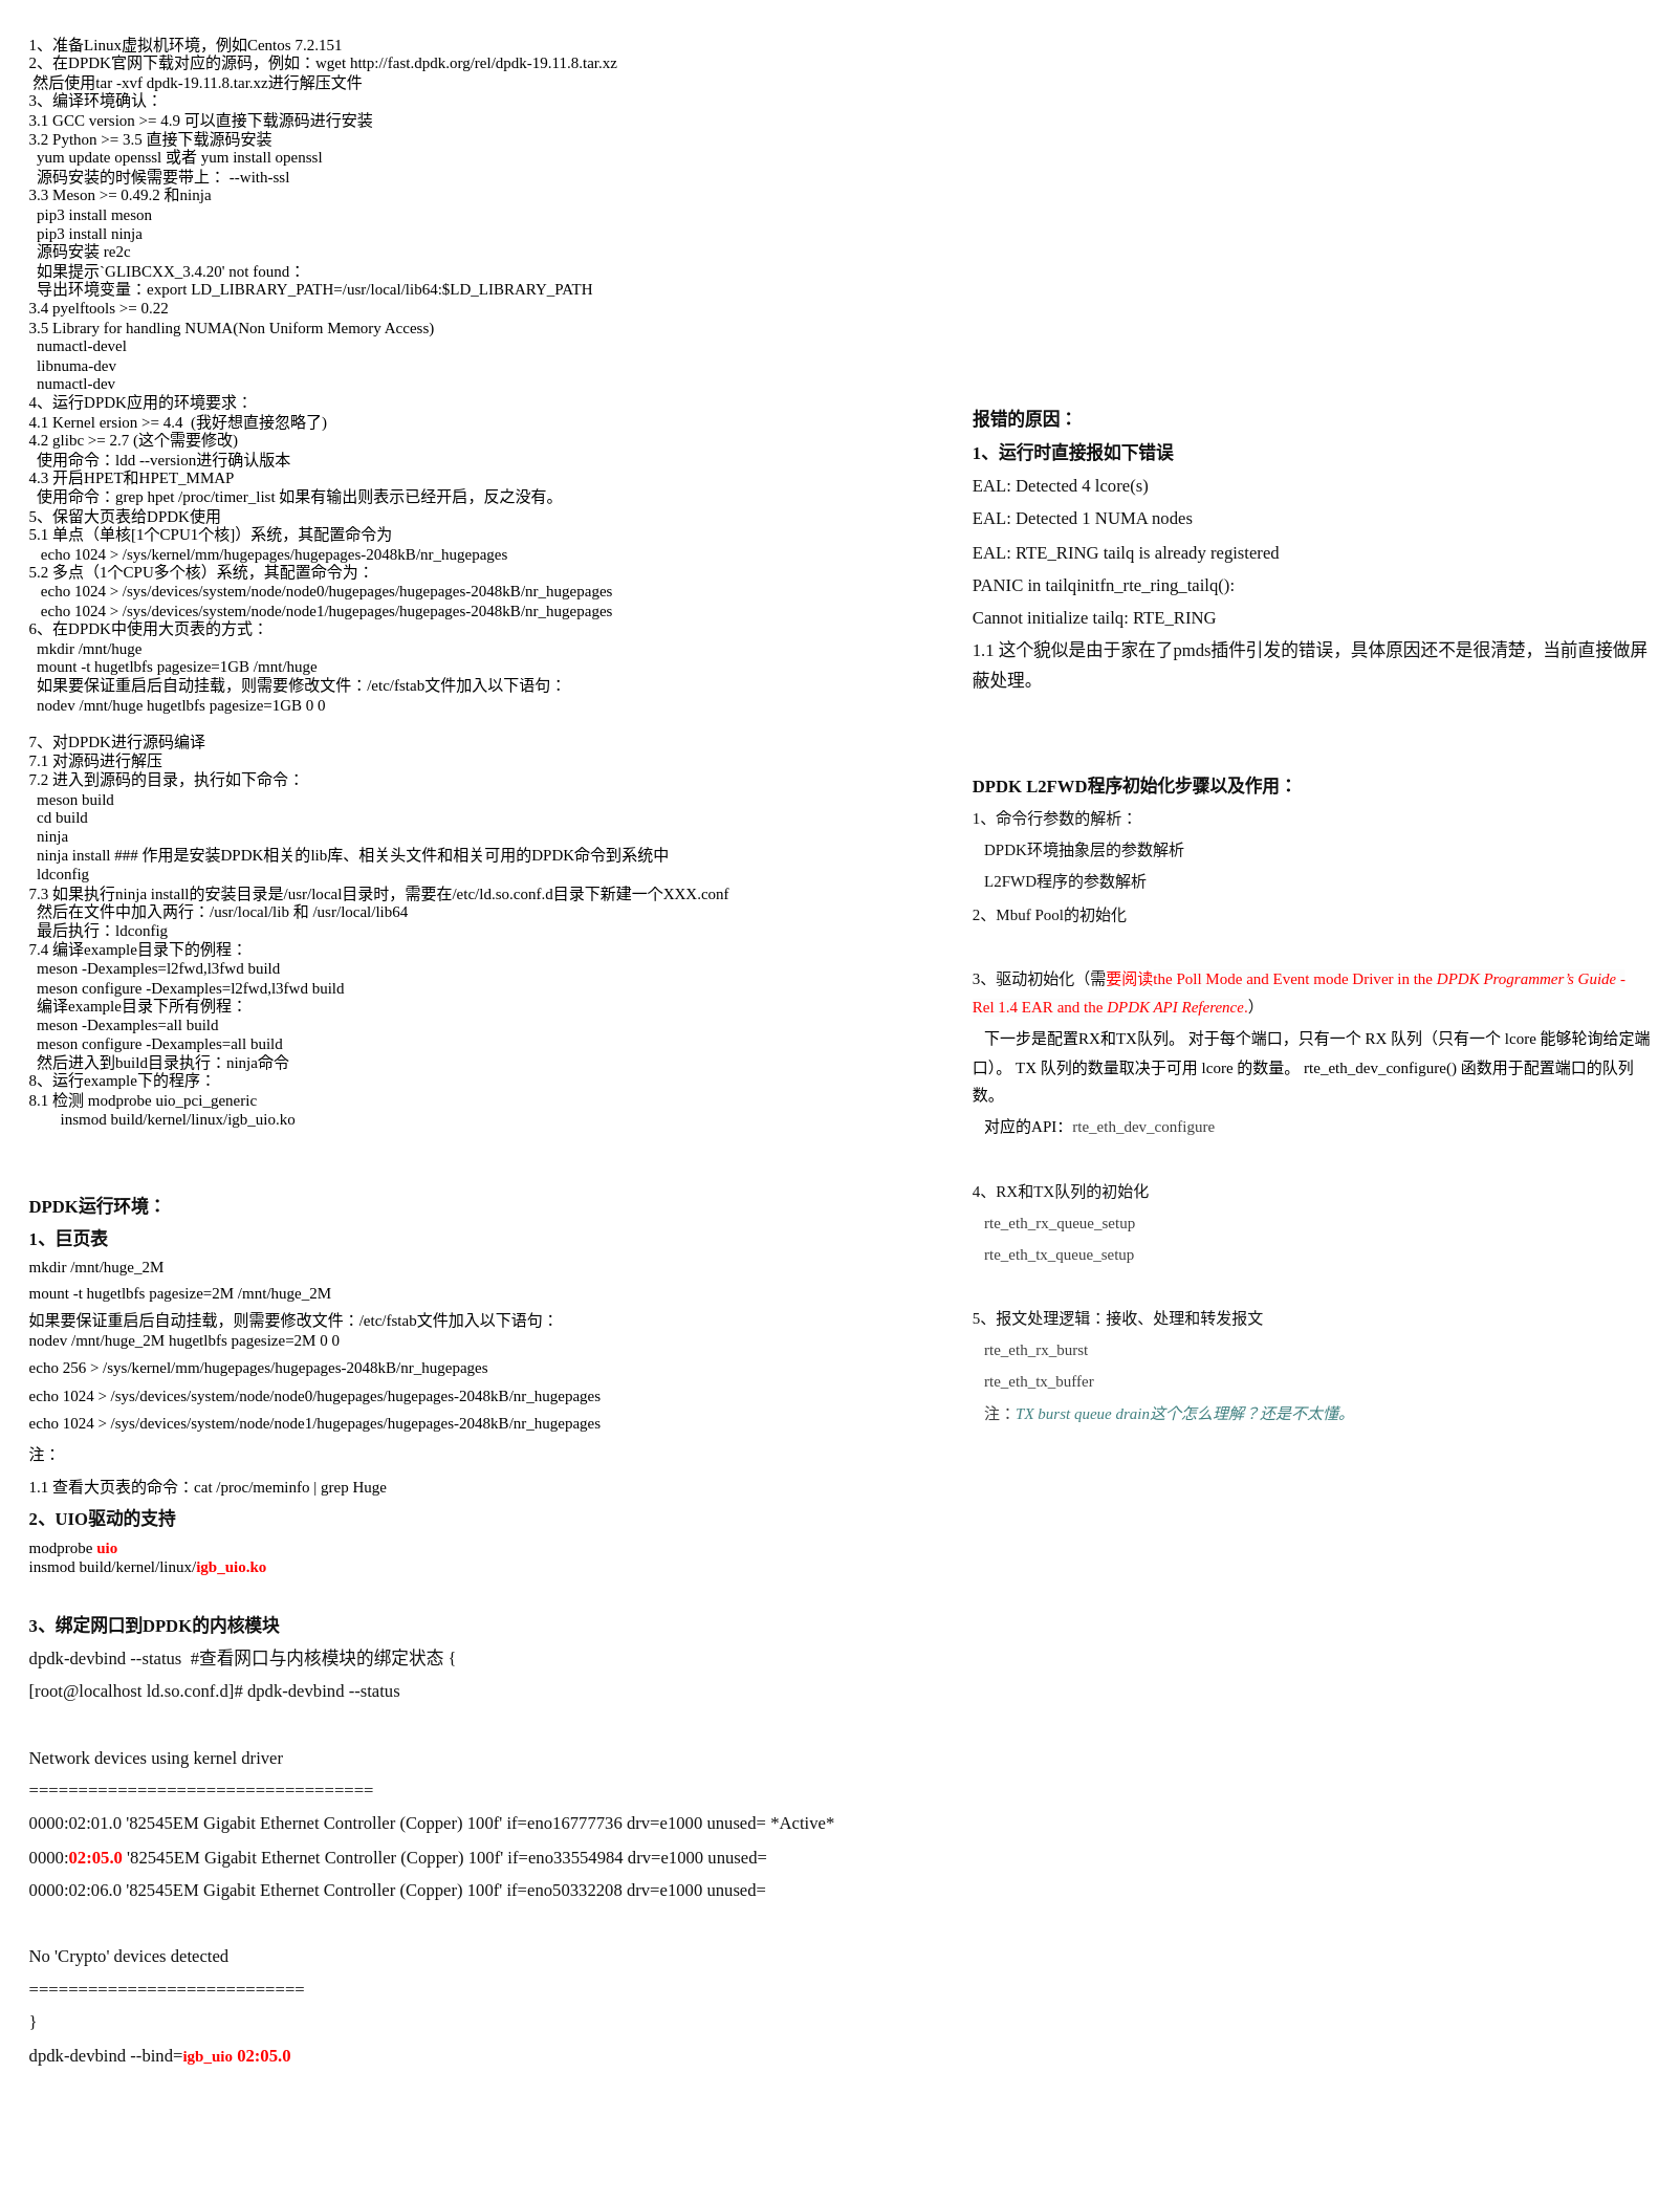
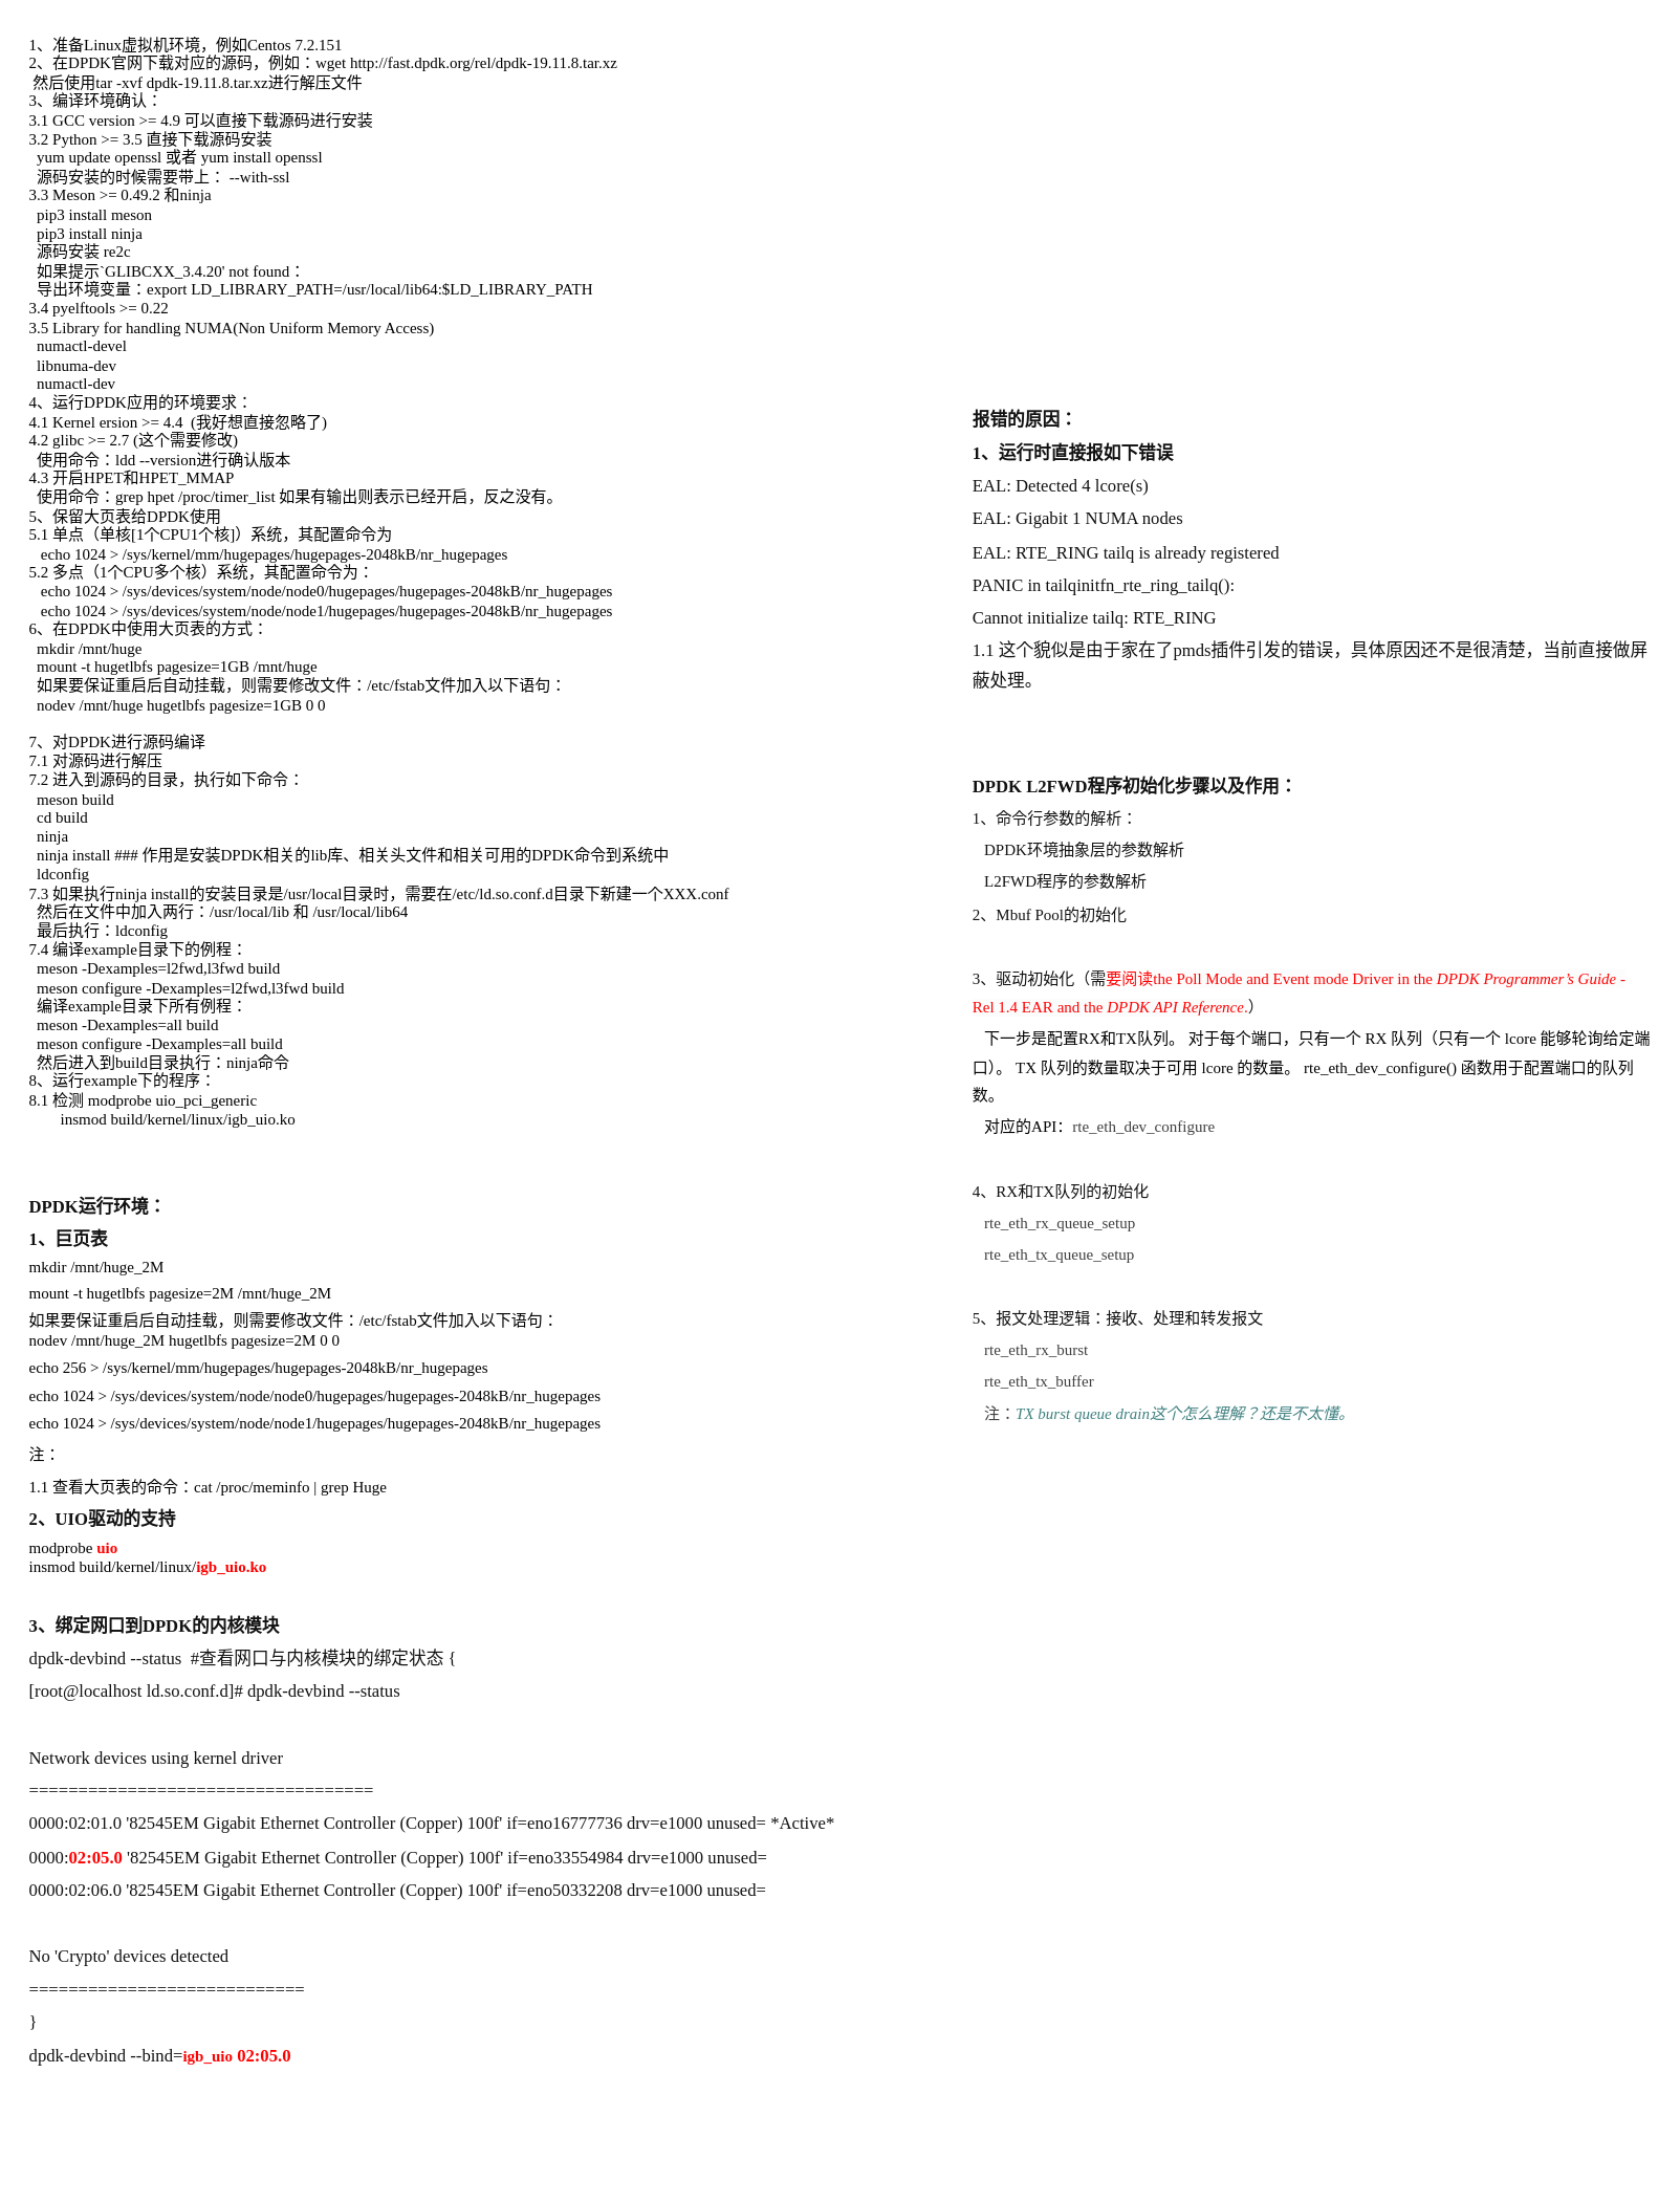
- <mxCell id="3" value="&lt;div class=&quot;document&quot;&gt;&lt;p class=&quot;paragraph text-align-type-left pap-line-1.8 pap-line-rule-auto pap-spacing-before-2pt pap-spacing-after-2pt&quot; style=&quot;line-height: 180% ; margin-top: 2.667px ; margin-bottom: 2.667px&quot;&gt;&lt;font&gt;&lt;span style=&quot;font-size: 10pt ; font-family: &amp;#34;simsun&amp;#34; , &amp;#34;songti sc&amp;#34; , , sans-serif ; color: rgb(17 , 17 , 17) ; background: transparent ; letter-spacing: 0pt ; vertical-align: baseline&quot;&gt;&lt;b&gt;报错的原因：&lt;/b&gt;&lt;/span&gt;&lt;span style=&quot;font-size: 11pt ; font-family: &amp;#34;sf pro&amp;#34; , &amp;#34;pingfang sc&amp;#34; , &amp;#34;microsoft yahei&amp;#34; , , &amp;#34;noto sans cjk sc&amp;#34; , sans-serif , &amp;#34;roboto&amp;#34; , &amp;#34;droid sans&amp;#34; , &amp;#34;helvetica&amp;#34; , &amp;#34;tahoma&amp;#34; , &amp;#34;arial&amp;#34; , &amp;#34;hiragino sans gb&amp;#34; , &amp;#34;heiti sc&amp;#34; ; color: rgb(17 , 17 , 17) ; background: transparent ; letter-spacing: 0pt ; vertical-align: baseline&quot;&gt;&lt;/span&gt;&lt;/font&gt;&lt;/p&gt;&lt;p class=&quot;paragraph text-align-type-left pap-line-1.8 pap-line-rule-auto pap-spacing-before-2pt pap-spacing-after-2pt&quot; style=&quot;line-height: 180% ; margin-top: 2.667px ; margin-bottom: 2.667px&quot;&gt;&lt;font color=&quot;#111111&quot;&gt;&lt;span style=&quot;font-size: 13.333px&quot;&gt;&lt;b&gt;1、运行时直接报如下错误&lt;/b&gt;&lt;/span&gt;&lt;/font&gt;&lt;/p&gt;&lt;p class=&quot;paragraph text-align-type-left pap-line-1.8 pap-line-rule-auto pap-spacing-before-2pt pap-spacing-after-2pt&quot; style=&quot;line-height: 180% ; margin-top: 2.667px ; margin-bottom: 2.667px&quot;&gt;&lt;font color=&quot;#111111&quot;&gt;&lt;span style=&quot;font-size: 13.333px&quot;&gt;EAL: Detected 4 lcore(s)&lt;/span&gt;&lt;/font&gt;&lt;/p&gt;&lt;p class=&quot;paragraph text-align-type-left pap-line-1.8 pap-line-rule-auto pap-spacing-before-2pt pap-spacing-after-2pt&quot; style=&quot;line-height: 180% ; margin-top: 2.667px ; margin-bottom: 2.667px&quot;&gt;&lt;font color=&quot;#111111&quot;&gt;&lt;span style=&quot;font-size: 13.333px&quot;&gt;EAL: Detected 1 NUMA nodes&lt;/span&gt;&lt;/font&gt;&lt;/p&gt;&lt;p class=&quot;paragraph text-align-type-left pap-line-1.8 pap-line-rule-auto pap-spacing-before-2pt pap-spacing-after-2pt&quot; style=&quot;line-height: 180% ; margin-top: 2.667px ; margin-bottom: 2.667px&quot;&gt;&lt;font color=&quot;#111111&quot;&gt;&lt;span style=&quot;font-size: 13.333px&quot;&gt;EAL: RTE_RING tailq is already registered&lt;/span&gt;&lt;/font&gt;&lt;/p&gt;&lt;p class=&quot;paragraph text-align-type-left pap-line-1.8 pap-line-rule-auto pap-spacing-before-2pt pap-spacing-after-2pt&quot; style=&quot;line-height: 180% ; margin-top: 2.667px ; margin-bottom: 2.667px&quot;&gt;&lt;font color=&quot;#111111&quot;&gt;&lt;span style=&quot;font-size: 13.333px&quot;&gt;PANIC in tailqinitfn_rte_ring_tailq():&lt;/span&gt;&lt;/font&gt;&lt;/p&gt;&lt;p class=&quot;paragraph text-align-type-left pap-line-1.8 pap-line-rule-auto pap-spacing-before-2pt pap-spacing-after-2pt&quot; style=&quot;line-height: 180% ; margin-top: 2.667px ; margin-bottom: 2.667px&quot;&gt;&lt;/p&gt;&lt;p class=&quot;paragraph text-align-type-left pap-line-1.8 pap-line-rule-auto pap-spacing-before-2pt pap-spacing-after-2pt&quot; style=&quot;line-height: 180% ; margin-top: 2.667px ; margin-bottom: 2.667px&quot;&gt;&lt;font color=&quot;#111111&quot;&gt;&lt;span style=&quot;font-size: 13.333px&quot;&gt;Cannot initialize tailq: RTE_RING&lt;/span&gt;&lt;/font&gt;&lt;/p&gt;&lt;p class=&quot;paragraph text-align-type-left pap-line-1.8 pap-line-rule-auto pap-spacing-before-2pt pap-spacing-after-2pt&quot; style=&quot;line-height: 180% ; margin-top: 2.667px ; margin-bottom: 2.667px&quot;&gt;&lt;font color=&quot;#111111&quot;&gt;&lt;span style=&quot;font-size: 13.333px&quot;&gt;1.1 这个貌似是由于家在了pmds插件引发的错误，具体原因还不是很清楚，当前直接做屏蔽处理。&lt;/span&gt;&lt;/font&gt;&lt;/p&gt;&lt;p class=&quot;paragraph text-align-type-left pap-line-1.8 pap-line-rule-auto pap-spacing-before-2pt pap-spacing-after-2pt&quot; style=&quot;line-height: 180% ; margin-top: 2.667px ; margin-bottom: 2.667px&quot;&gt;&lt;font color=&quot;#111111&quot;&gt;&lt;span style=&quot;font-size: 13.333px&quot;&gt;&lt;br&gt;&lt;/span&gt;&lt;/font&gt;&lt;/p&gt;&lt;div&gt;&lt;font&gt;&lt;br&gt;&lt;/font&gt;&lt;/div&gt;&lt;p class=&quot;paragraph text-align-type-left pap-line-1.8 pap-line-rule-auto pap-spacing-before-2pt pap-spacing-after-2pt&quot; style=&quot;line-height: 180% ; margin-top: 2.667px ; margin-bottom: 2.667px&quot;&gt;&lt;font color=&quot;#111111&quot;&gt;&lt;span style=&quot;font-size: 13.333px&quot;&gt;&lt;br&gt;&lt;/span&gt;&lt;/font&gt;&lt;/p&gt;&lt;p class=&quot;paragraph text-align-type-left pap-line-1.8 pap-line-rule-auto pap-spacing-before-2pt pap-spacing-after-2pt&quot; style=&quot;line-height: 180% ; margin-top: 2.667px ; margin-bottom: 2.667px&quot;&gt;&lt;font color=&quot;#111111&quot;&gt;&lt;span style=&quot;font-size: 13.333px&quot;&gt;&lt;br&gt;&lt;/span&gt;&lt;/font&gt;&lt;/p&gt;&lt;/div&gt;" style="text;html=1;align=left;verticalAlign=top;whiteSpace=wrap;rounded=0;fontFamily=Lucida Console;" parent="1" vertex="1"><mxGeometry x="740" y="300" width="520" height="240" as="geometry" /></mxCell>
+ <mxCell id="3" value="&lt;div class=&quot;document&quot;&gt;&lt;p class=&quot;paragraph text-align-type-left pap-line-1.8 pap-line-rule-auto pap-spacing-before-2pt pap-spacing-after-2pt&quot; style=&quot;line-height: 180% ; margin-top: 2.667px ; margin-bottom: 2.667px&quot;&gt;&lt;font&gt;&lt;span style=&quot;font-size: 10pt ; font-family: &amp;#34;simsun&amp;#34; , &amp;#34;songti sc&amp;#34; , , sans-serif ; color: rgb(17 , 17 , 17) ; background: transparent ; letter-spacing: 0pt ; vertical-align: baseline&quot;&gt;&lt;b&gt;报错的原因：&lt;/b&gt;&lt;/span&gt;&lt;span style=&quot;font-size: 11pt ; font-family: &amp;#34;sf pro&amp;#34; , &amp;#34;pingfang sc&amp;#34; , &amp;#34;microsoft yahei&amp;#34; , , &amp;#34;noto sans cjk sc&amp;#34; , sans-serif , &amp;#34;roboto&amp;#34; , &amp;#34;droid sans&amp;#34; , &amp;#34;helvetica&amp;#34; , &amp;#34;tahoma&amp;#34; , &amp;#34;arial&amp;#34; , &amp;#34;hiragino sans gb&amp;#34; , &amp;#34;heiti sc&amp;#34; ; color: rgb(17 , 17 , 17) ; background: transparent ; letter-spacing: 0pt ; vertical-align: baseline&quot;&gt;&lt;/span&gt;&lt;/font&gt;&lt;/p&gt;&lt;p class=&quot;paragraph text-align-type-left pap-line-1.8 pap-line-rule-auto pap-spacing-before-2pt pap-spacing-after-2pt&quot; style=&quot;line-height: 180% ; margin-top: 2.667px ; margin-bottom: 2.667px&quot;&gt;&lt;font color=&quot;#111111&quot;&gt;&lt;span style=&quot;font-size: 13.333px&quot;&gt;&lt;b&gt;1、运行时直接报如下错误&lt;/b&gt;&lt;/span&gt;&lt;/font&gt;&lt;/p&gt;&lt;p class=&quot;paragraph text-align-type-left pap-line-1.8 pap-line-rule-auto pap-spacing-before-2pt pap-spacing-after-2pt&quot; style=&quot;line-height: 180% ; margin-top: 2.667px ; margin-bottom: 2.667px&quot;&gt;&lt;font color=&quot;#111111&quot;&gt;&lt;span style=&quot;font-size: 13.333px&quot;&gt;EAL: Detected 4 lcore(s)&lt;/span&gt;&lt;/font&gt;&lt;/p&gt;&lt;p class=&quot;paragraph text-align-type-left pap-line-1.8 pap-line-rule-auto pap-spacing-before-2pt pap-spacing-after-2pt&quot; style=&quot;line-height: 180% ; margin-top: 2.667px ; margin-bottom: 2.667px&quot;&gt;&lt;font color=&quot;#111111&quot;&gt;&lt;span style=&quot;font-size: 13.333px&quot;&gt;EAL: Gigabit 1 NUMA nodes&lt;/span&gt;&lt;/font&gt;&lt;/p&gt;&lt;p class=&quot;paragraph text-align-type-left pap-line-1.8 pap-line-rule-auto pap-spacing-before-2pt pap-spacing-after-2pt&quot; style=&quot;line-height: 180% ; margin-top: 2.667px ; margin-bottom: 2.667px&quot;&gt;&lt;font color=&quot;#111111&quot;&gt;&lt;span style=&quot;font-size: 13.333px&quot;&gt;EAL: RTE_RING tailq is already registered&lt;/span&gt;&lt;/font&gt;&lt;/p&gt;&lt;p class=&quot;paragraph text-align-type-left pap-line-1.8 pap-line-rule-auto pap-spacing-before-2pt pap-spacing-after-2pt&quot; style=&quot;line-height: 180% ; margin-top: 2.667px ; margin-bottom: 2.667px&quot;&gt;&lt;font color=&quot;#111111&quot;&gt;&lt;span style=&quot;font-size: 13.333px&quot;&gt;PANIC in tailqinitfn_rte_ring_tailq():&lt;/span&gt;&lt;/font&gt;&lt;/p&gt;&lt;p class=&quot;paragraph text-align-type-left pap-line-1.8 pap-line-rule-auto pap-spacing-before-2pt pap-spacing-after-2pt&quot; style=&quot;line-height: 180% ; margin-top: 2.667px ; margin-bottom: 2.667px&quot;&gt;&lt;/p&gt;&lt;p class=&quot;paragraph text-align-type-left pap-line-1.8 pap-line-rule-auto pap-spacing-before-2pt pap-spacing-after-2pt&quot; style=&quot;line-height: 180% ; margin-top: 2.667px ; margin-bottom: 2.667px&quot;&gt;&lt;font color=&quot;#111111&quot;&gt;&lt;span style=&quot;font-size: 13.333px&quot;&gt;Cannot initialize tailq: RTE_RING&lt;/span&gt;&lt;/font&gt;&lt;/p&gt;&lt;p class=&quot;paragraph text-align-type-left pap-line-1.8 pap-line-rule-auto pap-spacing-before-2pt pap-spacing-after-2pt&quot; style=&quot;line-height: 180% ; margin-top: 2.667px ; margin-bottom: 2.667px&quot;&gt;&lt;font color=&quot;#111111&quot;&gt;&lt;span style=&quot;font-size: 13.333px&quot;&gt;1.1 这个貌似是由于家在了pmds插件引发的错误，具体原因还不是很清楚，当前直接做屏蔽处理。&lt;/span&gt;&lt;/font&gt;&lt;/p&gt;&lt;p class=&quot;paragraph text-align-type-left pap-line-1.8 pap-line-rule-auto pap-spacing-before-2pt pap-spacing-after-2pt&quot; style=&quot;line-height: 180% ; margin-top: 2.667px ; margin-bottom: 2.667px&quot;&gt;&lt;font color=&quot;#111111&quot;&gt;&lt;span style=&quot;font-size: 13.333px&quot;&gt;&lt;br&gt;&lt;/span&gt;&lt;/font&gt;&lt;/p&gt;&lt;div&gt;&lt;font&gt;&lt;br&gt;&lt;/font&gt;&lt;/div&gt;&lt;p class=&quot;paragraph text-align-type-left pap-line-1.8 pap-line-rule-auto pap-spacing-before-2pt pap-spacing-after-2pt&quot; style=&quot;line-height: 180% ; margin-top: 2.667px ; margin-bottom: 2.667px&quot;&gt;&lt;font color=&quot;#111111&quot;&gt;&lt;span style=&quot;font-size: 13.333px&quot;&gt;&lt;br&gt;&lt;/span&gt;&lt;/font&gt;&lt;/p&gt;&lt;p class=&quot;paragraph text-align-type-left pap-line-1.8 pap-line-rule-auto pap-spacing-before-2pt pap-spacing-after-2pt&quot; style=&quot;line-height: 180% ; margin-top: 2.667px ; margin-bottom: 2.667px&quot;&gt;&lt;font color=&quot;#111111&quot;&gt;&lt;span style=&quot;font-size: 13.333px&quot;&gt;&lt;br&gt;&lt;/span&gt;&lt;/font&gt;&lt;/p&gt;&lt;/div&gt;" style="text;html=1;align=left;verticalAlign=top;whiteSpace=wrap;rounded=0;fontFamily=Lucida Console;" parent="1" vertex="1"><mxGeometry x="740" y="300" width="520" height="240" as="geometry" /></mxCell>
